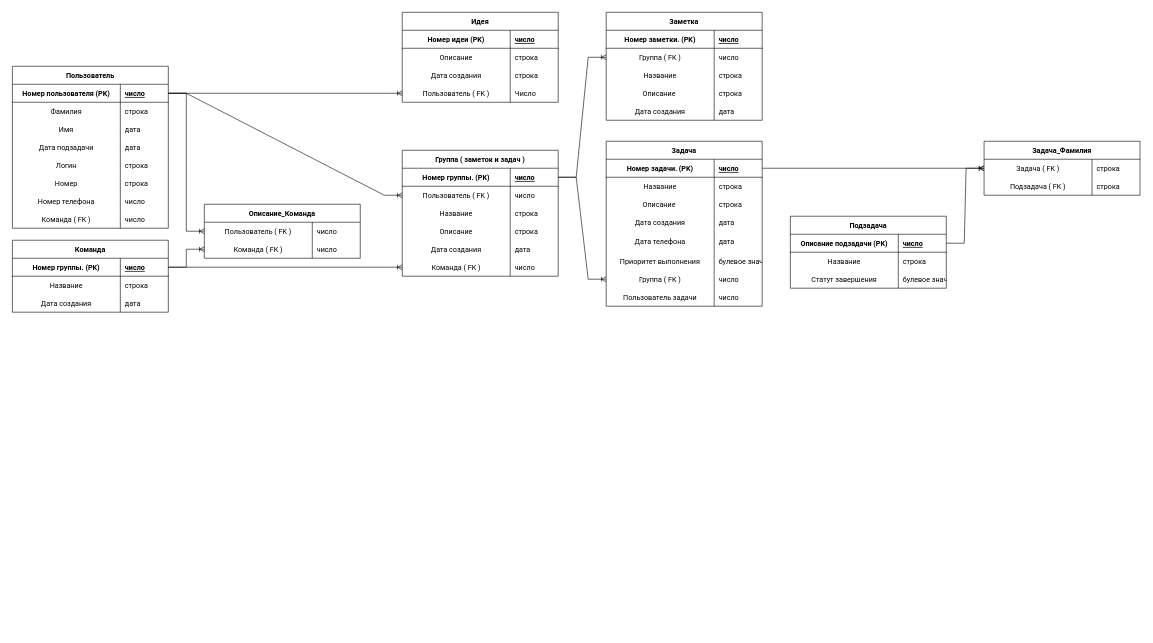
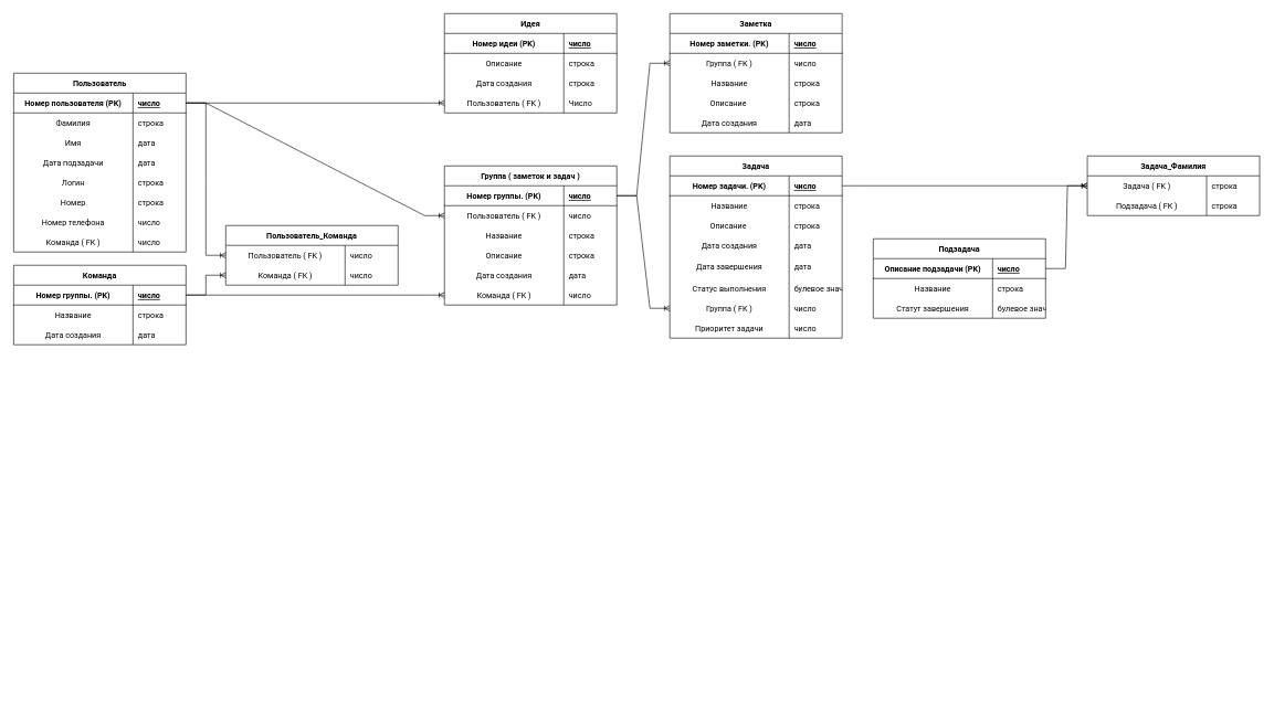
- <mxCell id="114" value="Описание_Команда" style="shape=table;startSize=30;container=1;collapsible=1;childLayout=tableLayout;fixedRows=1;rowLines=0;fontStyle=1;align=center;resizeLast=1;fontFamily=Roboto;" parent="1" vertex="1"><mxGeometry x="340" y="340" width="260" height="90" as="geometry" /></mxCell>
+ <mxCell id="114" value="Пользователь_Команда" style="shape=table;startSize=30;container=1;collapsible=1;childLayout=tableLayout;fixedRows=1;rowLines=0;fontStyle=1;align=center;resizeLast=1;fontFamily=Roboto;" parent="1" vertex="1"><mxGeometry x="340" y="340" width="260" height="90" as="geometry" /></mxCell>
- <mxCell id="20" value="Дата телефона" style="shape=partialRectangle;connectable=0;fillColor=none;top=0;left=0;bottom=0;right=0;editable=1;overflow=hidden;fontFamily=Roboto;" parent="19" vertex="1"><mxGeometry width="180" height="35" as="geometry"><mxRectangle width="180" height="35" as="alternateBounds" /></mxGeometry></mxCell>
+ <mxCell id="20" value="Дата завершения" style="shape=partialRectangle;connectable=0;fillColor=none;top=0;left=0;bottom=0;right=0;editable=1;overflow=hidden;fontFamily=Roboto;" parent="19" vertex="1"><mxGeometry width="180" height="35" as="geometry"><mxRectangle width="180" height="35" as="alternateBounds" /></mxGeometry></mxCell>
- <mxCell id="23" value="Приоритет выполнения" style="shape=partialRectangle;connectable=0;fillColor=none;top=0;left=0;bottom=0;right=0;editable=1;overflow=hidden;fontFamily=Roboto;" parent="22" vertex="1"><mxGeometry width="180" height="30" as="geometry"><mxRectangle width="180" height="30" as="alternateBounds" /></mxGeometry></mxCell>
+ <mxCell id="23" value="Статус выполнения" style="shape=partialRectangle;connectable=0;fillColor=none;top=0;left=0;bottom=0;right=0;editable=1;overflow=hidden;fontFamily=Roboto;" parent="22" vertex="1"><mxGeometry width="180" height="30" as="geometry"><mxRectangle width="180" height="30" as="alternateBounds" /></mxGeometry></mxCell>
- <mxCell id="29" value="Пользователь задачи" style="shape=partialRectangle;connectable=0;fillColor=none;top=0;left=0;bottom=0;right=0;editable=1;overflow=hidden;fontFamily=Roboto;" parent="28" vertex="1"><mxGeometry width="180" height="30" as="geometry"><mxRectangle width="180" height="30" as="alternateBounds" /></mxGeometry></mxCell>
+ <mxCell id="29" value="Приоритет задачи" style="shape=partialRectangle;connectable=0;fillColor=none;top=0;left=0;bottom=0;right=0;editable=1;overflow=hidden;fontFamily=Roboto;" parent="28" vertex="1"><mxGeometry width="180" height="30" as="geometry"><mxRectangle width="180" height="30" as="alternateBounds" /></mxGeometry></mxCell>
